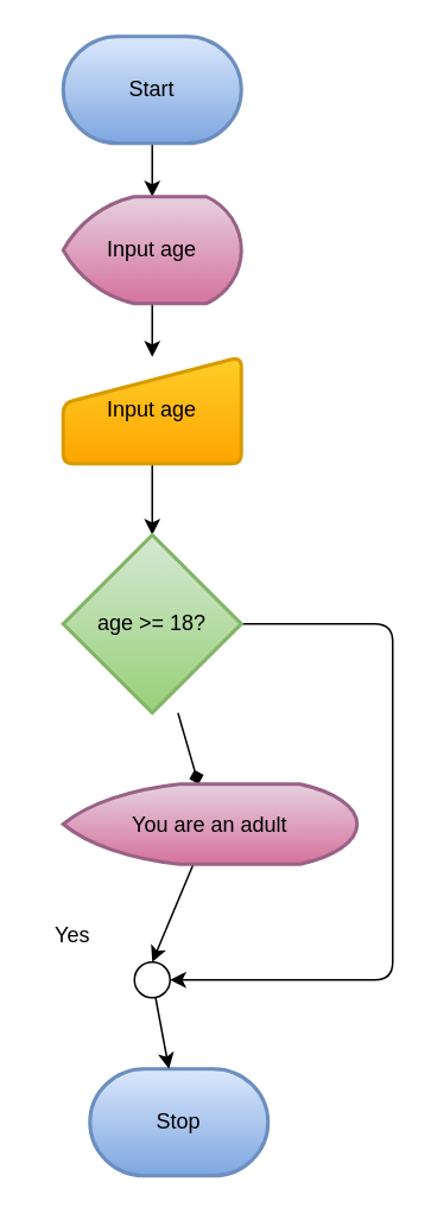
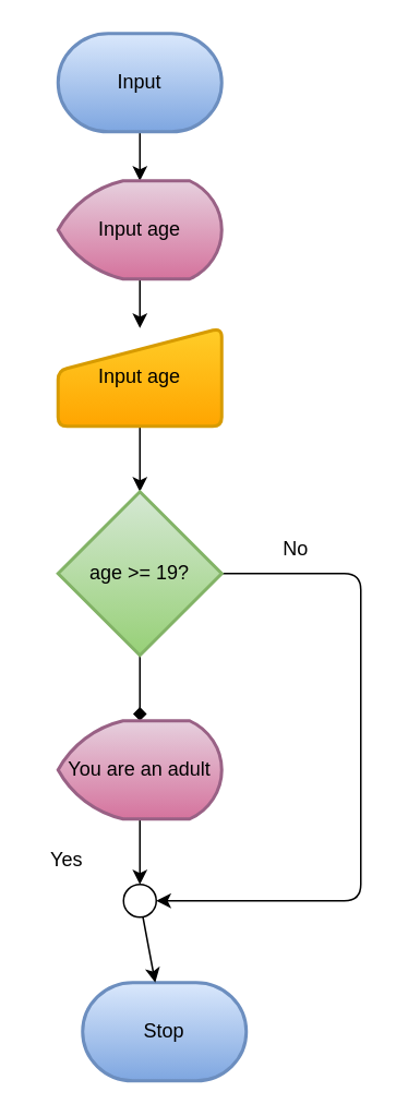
- <mxCell id="3" value="&lt;font color=&quot;#000000&quot;&gt;Start&lt;/font&gt;" style="strokeWidth=2;html=1;shape=mxgraph.flowchart.terminator;whiteSpace=wrap;fillColor=#dae8fc;strokeColor=#6c8ebf;gradientColor=#7ea6e0;" vertex="1" parent="1"><mxGeometry x="35" y="20" width="100" height="60" as="geometry" /></mxCell>
+ <mxCell id="3" value="&lt;font color=&quot;#000000&quot;&gt;Input&lt;/font&gt;" style="strokeWidth=2;html=1;shape=mxgraph.flowchart.terminator;whiteSpace=wrap;fillColor=#dae8fc;strokeColor=#6c8ebf;gradientColor=#7ea6e0;" vertex="1" parent="1"><mxGeometry x="35" y="20" width="100" height="60" as="geometry" /></mxCell>
+ <mxCell id="17" value="No" style="text;html=1;align=center;verticalAlign=middle;resizable=0;points=[];autosize=1;" vertex="1" parent="1"><mxGeometry x="160" y="320" width="40" height="30" as="geometry" /></mxCell>
- <mxCell id="11" value="&lt;font color=&quot;#000000&quot;&gt;age &amp;gt;= 18?&lt;/font&gt;" style="strokeWidth=2;html=1;shape=mxgraph.flowchart.decision;whiteSpace=wrap;fillColor=#d5e8d4;strokeColor=#82b366;gradientColor=#97d077;" vertex="1" parent="1"><mxGeometry x="35" y="300" width="100" height="100" as="geometry" /></mxCell>
+ <mxCell id="11" value="&lt;font color=&quot;#000000&quot;&gt;age &amp;gt;= 19?&lt;/font&gt;" style="strokeWidth=2;html=1;shape=mxgraph.flowchart.decision;whiteSpace=wrap;fillColor=#d5e8d4;strokeColor=#82b366;gradientColor=#97d077;" vertex="1" parent="1"><mxGeometry x="35" y="300" width="100" height="100" as="geometry" /></mxCell>
- <mxCell id="13" value="You are an adult" style="strokeWidth=2;html=1;shape=mxgraph.flowchart.display;whiteSpace=wrap;fillColor=#e6d0de;gradientColor=#d5739d;strokeColor=#996185;" vertex="1" parent="1"><mxGeometry x="35" y="440" width="165" height="45" as="geometry" /></mxCell>
+ <mxCell id="13" value="You are an adult" style="strokeWidth=2;html=1;shape=mxgraph.flowchart.display;whiteSpace=wrap;fillColor=#e6d0de;gradientColor=#d5739d;strokeColor=#996185;" vertex="1" parent="1"><mxGeometry x="35" y="440" width="100" height="60" as="geometry" /></mxCell>
